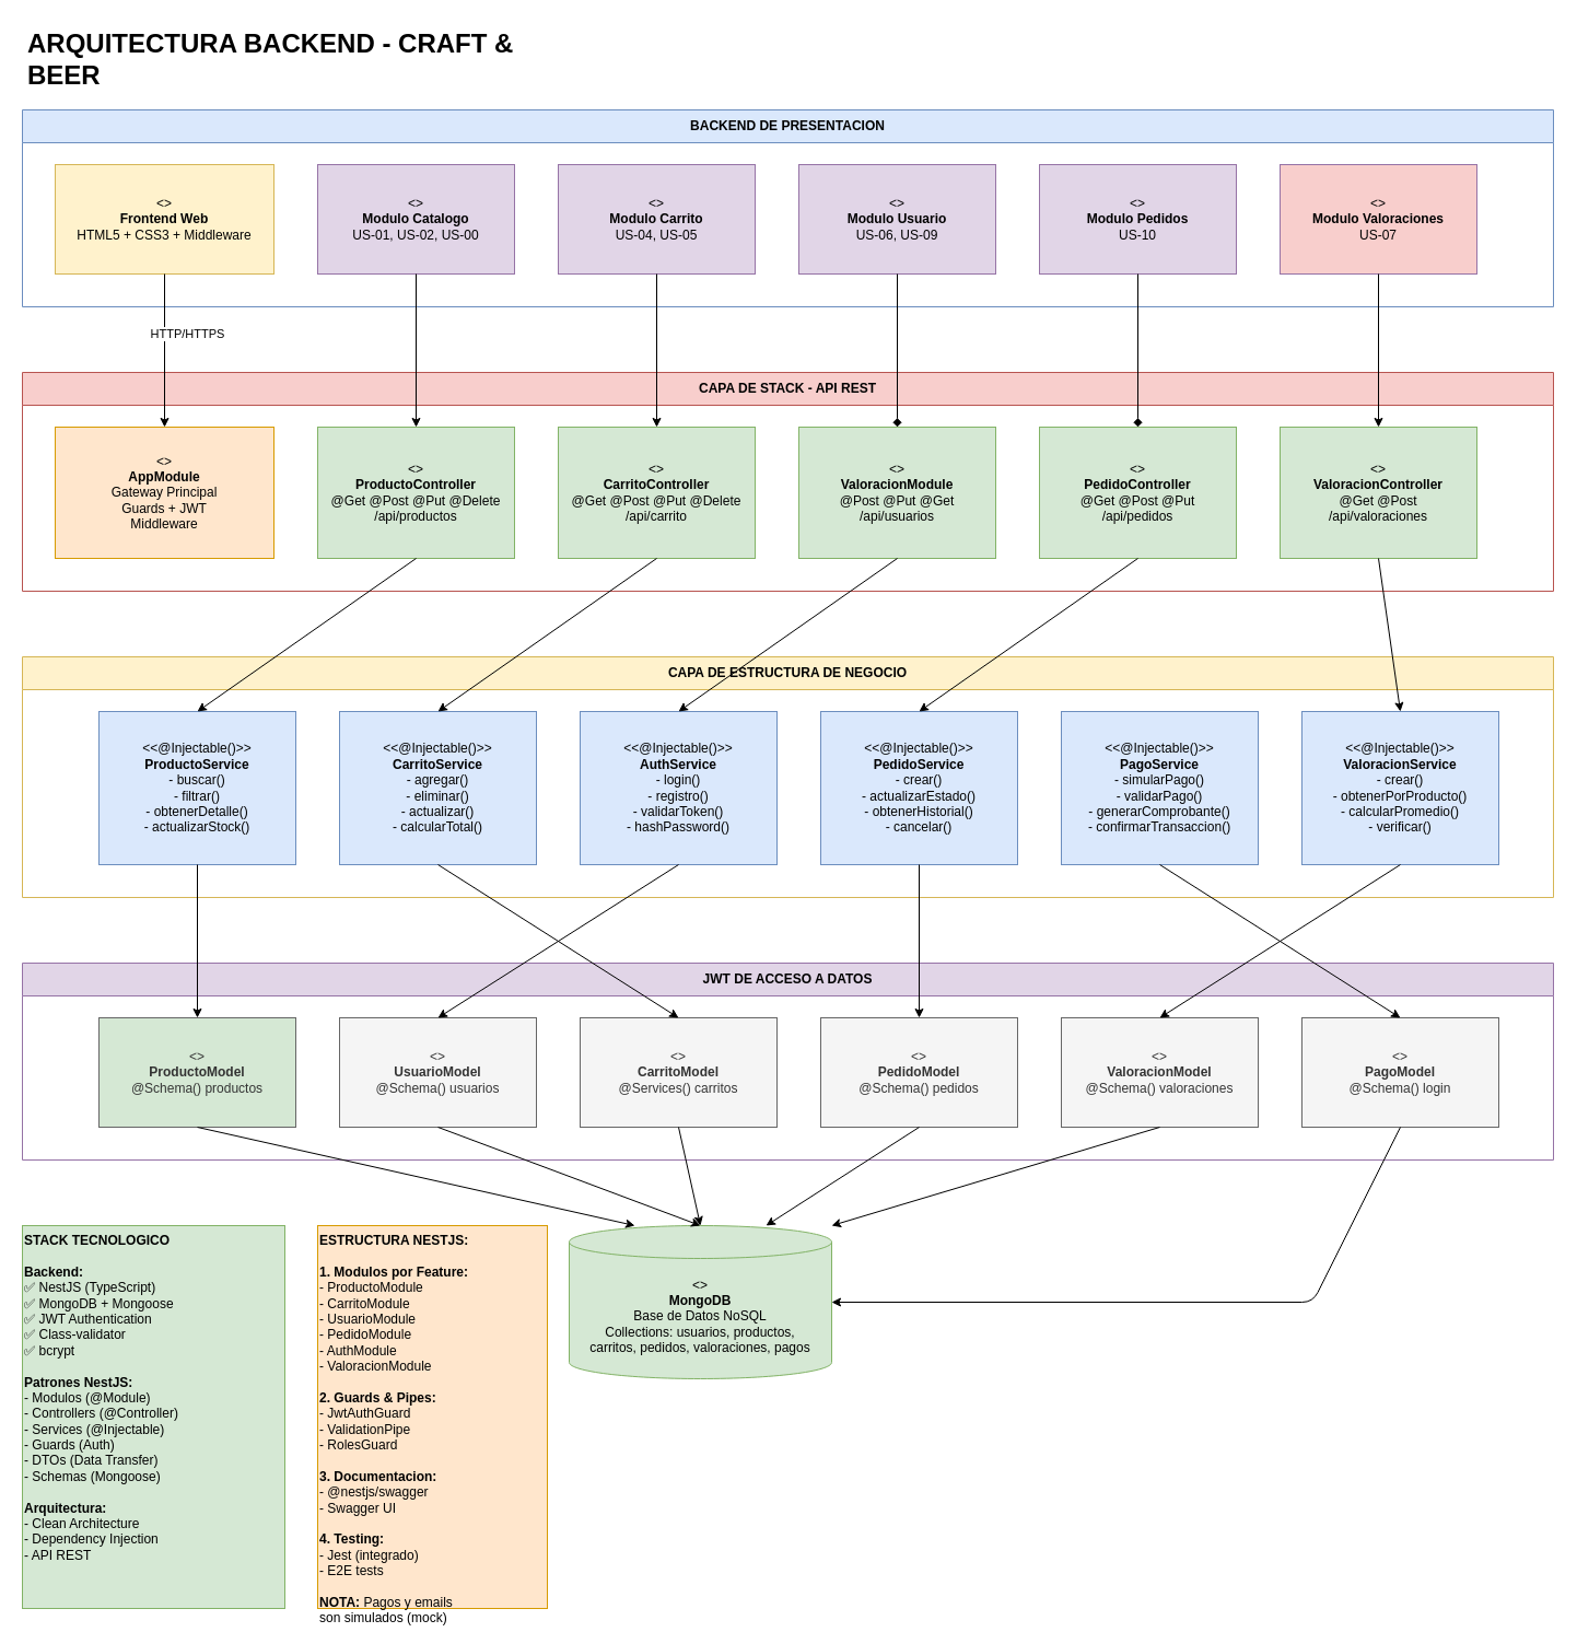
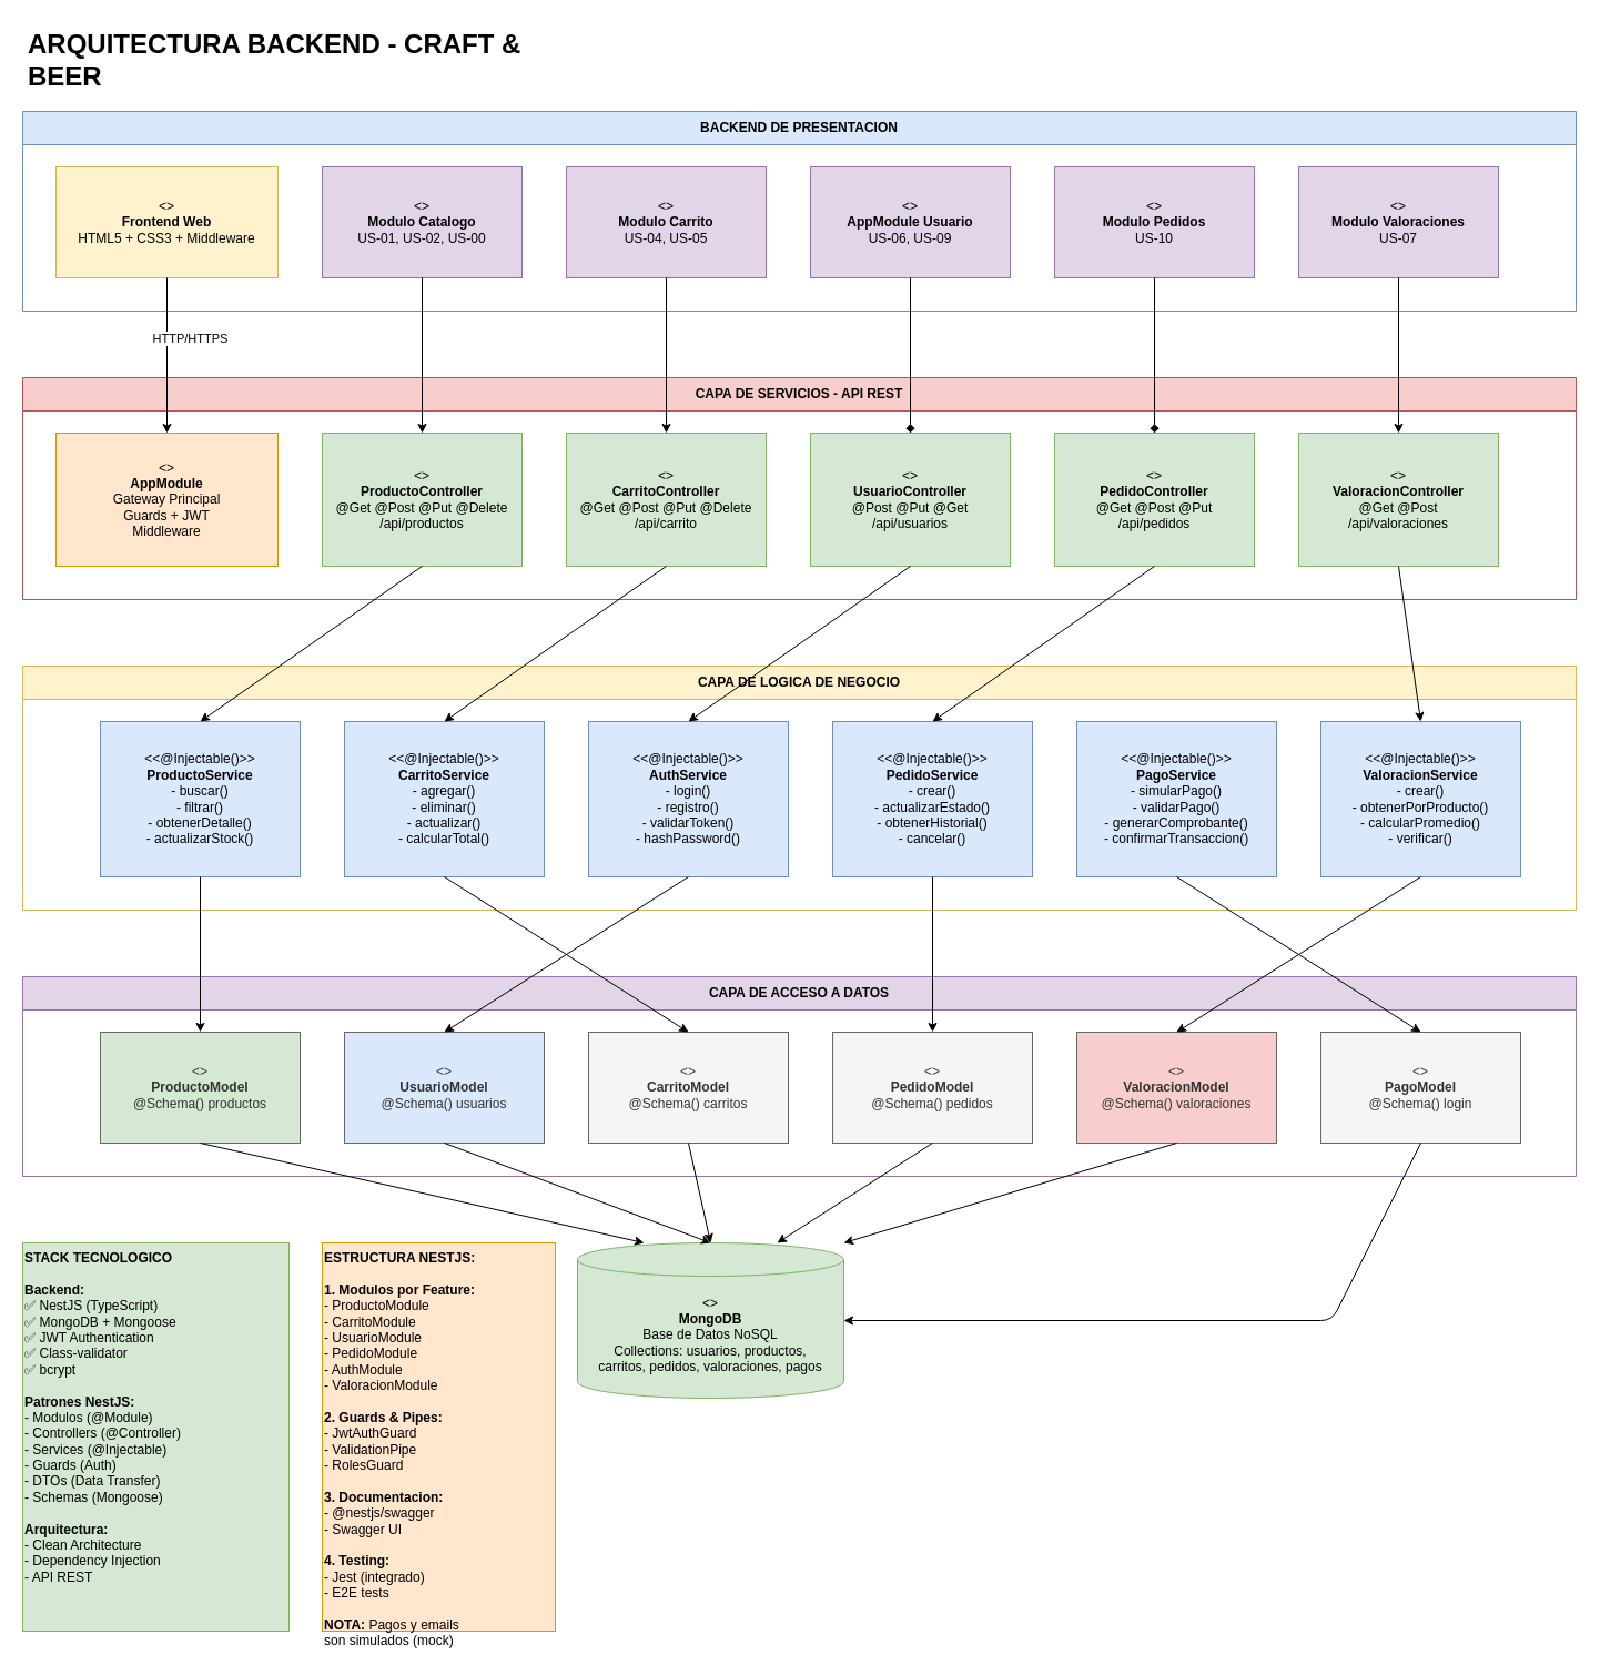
- <mxCell id="7" value="&lt;&lt;component&gt;&gt;&lt;br&gt;&lt;b&gt;Modulo Usuario&lt;/b&gt;&lt;br&gt;US-06, US-09" style="rounded=0;whiteSpace=wrap;html=1;fillColor=#e1d5e7;strokeColor=#9673a6;" vertex="1" parent="3"><mxGeometry x="710" y="50" width="180" height="100" as="geometry" /></mxCell>
+ <mxCell id="7" value="&lt;&lt;component&gt;&gt;&lt;br&gt;&lt;b&gt;AppModule Usuario&lt;/b&gt;&lt;br&gt;US-06, US-09" style="rounded=0;whiteSpace=wrap;html=1;fillColor=#e1d5e7;strokeColor=#9673a6;" vertex="1" parent="3"><mxGeometry x="710" y="50" width="180" height="100" as="geometry" /></mxCell>
- <mxCell id="9" value="&lt;&lt;component&gt;&gt;&lt;br&gt;&lt;b&gt;Modulo Valoraciones&lt;/b&gt;&lt;br&gt;US-07" style="rounded=0;whiteSpace=wrap;html=1;fillColor=#f8cecc;strokeColor=#9673a6;" vertex="1" parent="3"><mxGeometry x="1150" y="50" width="180" height="100" as="geometry" /></mxCell>
+ <mxCell id="9" value="&lt;&lt;component&gt;&gt;&lt;br&gt;&lt;b&gt;Modulo Valoraciones&lt;/b&gt;&lt;br&gt;US-07" style="rounded=0;whiteSpace=wrap;html=1;fillColor=#e1d5e7;strokeColor=#9673a6;" vertex="1" parent="3"><mxGeometry x="1150" y="50" width="180" height="100" as="geometry" /></mxCell>
- <mxCell id="10" value="&lt;b&gt;CAPA DE STACK - API REST&lt;/b&gt;" style="swimlane;fontStyle=0;childLayout=stackLayout;horizontal=1;startSize=30;horizontalStack=0;resizeParent=1;resizeParentMax=0;resizeLast=0;collapsible=1;marginBottom=0;whiteSpace=wrap;html=1;fillColor=#f8cecc;strokeColor=#b85450;" vertex="1" parent="1"><mxGeometry x="20" y="340" width="1400" height="200" as="geometry" /></mxCell>
+ <mxCell id="10" value="&lt;b&gt;CAPA DE SERVICIOS - API REST&lt;/b&gt;" style="swimlane;fontStyle=0;childLayout=stackLayout;horizontal=1;startSize=30;horizontalStack=0;resizeParent=1;resizeParentMax=0;resizeLast=0;collapsible=1;marginBottom=0;whiteSpace=wrap;html=1;fillColor=#f8cecc;strokeColor=#b85450;" vertex="1" parent="1"><mxGeometry x="20" y="340" width="1400" height="200" as="geometry" /></mxCell>
- <mxCell id="14" value="&lt;&lt;NestJS Controller&gt;&gt;&lt;br&gt;&lt;b&gt;ValoracionModule&lt;/b&gt;&lt;br&gt;@Post @Put @Get&lt;br&gt;/api/usuarios" style="rounded=0;whiteSpace=wrap;html=1;fillColor=#d5e8d4;strokeColor=#82b366;" vertex="1" parent="10"><mxGeometry x="710" y="50" width="180" height="120" as="geometry" /></mxCell>
+ <mxCell id="14" value="&lt;&lt;NestJS Controller&gt;&gt;&lt;br&gt;&lt;b&gt;UsuarioController&lt;/b&gt;&lt;br&gt;@Post @Put @Get&lt;br&gt;/api/usuarios" style="rounded=0;whiteSpace=wrap;html=1;fillColor=#d5e8d4;strokeColor=#82b366;" vertex="1" parent="10"><mxGeometry x="710" y="50" width="180" height="120" as="geometry" /></mxCell>
- <mxCell id="17" value="&lt;b&gt;CAPA DE ESTRUCTURA DE NEGOCIO&lt;/b&gt;" style="swimlane;fontStyle=0;childLayout=stackLayout;horizontal=1;startSize=30;horizontalStack=0;resizeParent=1;resizeParentMax=0;resizeLast=0;collapsible=1;marginBottom=0;whiteSpace=wrap;html=1;fillColor=#fff2cc;strokeColor=#d6b656;" vertex="1" parent="1"><mxGeometry x="20" y="600" width="1400" height="220" as="geometry" /></mxCell>
+ <mxCell id="17" value="&lt;b&gt;CAPA DE LOGICA DE NEGOCIO&lt;/b&gt;" style="swimlane;fontStyle=0;childLayout=stackLayout;horizontal=1;startSize=30;horizontalStack=0;resizeParent=1;resizeParentMax=0;resizeLast=0;collapsible=1;marginBottom=0;whiteSpace=wrap;html=1;fillColor=#fff2cc;strokeColor=#d6b656;" vertex="1" parent="1"><mxGeometry x="20" y="600" width="1400" height="220" as="geometry" /></mxCell>
- <mxCell id="24" value="&lt;b&gt;JWT DE ACCESO A DATOS&lt;/b&gt;" style="swimlane;fontStyle=0;childLayout=stackLayout;horizontal=1;startSize=30;horizontalStack=0;resizeParent=1;resizeParentMax=0;resizeLast=0;collapsible=1;marginBottom=0;whiteSpace=wrap;html=1;fillColor=#e1d5e7;strokeColor=#9673a6;" vertex="1" parent="1"><mxGeometry x="20" y="880" width="1400" height="180" as="geometry" /></mxCell>
+ <mxCell id="24" value="&lt;b&gt;CAPA DE ACCESO A DATOS&lt;/b&gt;" style="swimlane;fontStyle=0;childLayout=stackLayout;horizontal=1;startSize=30;horizontalStack=0;resizeParent=1;resizeParentMax=0;resizeLast=0;collapsible=1;marginBottom=0;whiteSpace=wrap;html=1;fillColor=#e1d5e7;strokeColor=#9673a6;" vertex="1" parent="1"><mxGeometry x="20" y="880" width="1400" height="180" as="geometry" /></mxCell>
- <mxCell id="26" value="&lt;&lt;Mongoose Schema&gt;&gt;&lt;br&gt;&lt;b&gt;UsuarioModel&lt;/b&gt;&lt;br&gt;@Schema() usuarios" style="rounded=0;whiteSpace=wrap;html=1;fillColor=#f5f5f5;strokeColor=#666666;fontColor=#333333;" vertex="1" parent="24"><mxGeometry x="290" y="50" width="180" height="100" as="geometry" /></mxCell>
+ <mxCell id="26" value="&lt;&lt;Mongoose Schema&gt;&gt;&lt;br&gt;&lt;b&gt;UsuarioModel&lt;/b&gt;&lt;br&gt;@Schema() usuarios" style="rounded=0;whiteSpace=wrap;html=1;fillColor=#dae8fc;strokeColor=#666666;fontColor=#333333;" vertex="1" parent="24"><mxGeometry x="290" y="50" width="180" height="100" as="geometry" /></mxCell>
- <mxCell id="27" value="&lt;&lt;Mongoose Schema&gt;&gt;&lt;br&gt;&lt;b&gt;CarritoModel&lt;/b&gt;&lt;br&gt;@Services() carritos" style="rounded=0;whiteSpace=wrap;html=1;fillColor=#f5f5f5;strokeColor=#666666;fontColor=#333333;" vertex="1" parent="24"><mxGeometry x="510" y="50" width="180" height="100" as="geometry" /></mxCell>
+ <mxCell id="27" value="&lt;&lt;Mongoose Schema&gt;&gt;&lt;br&gt;&lt;b&gt;CarritoModel&lt;/b&gt;&lt;br&gt;@Schema() carritos" style="rounded=0;whiteSpace=wrap;html=1;fillColor=#f5f5f5;strokeColor=#666666;fontColor=#333333;" vertex="1" parent="24"><mxGeometry x="510" y="50" width="180" height="100" as="geometry" /></mxCell>
- <mxCell id="29" value="&lt;&lt;Mongoose Schema&gt;&gt;&lt;br&gt;&lt;b&gt;ValoracionModel&lt;/b&gt;&lt;br&gt;@Schema() valoraciones" style="rounded=0;whiteSpace=wrap;html=1;fillColor=#f5f5f5;strokeColor=#666666;fontColor=#333333;" vertex="1" parent="24"><mxGeometry x="950" y="50" width="180" height="100" as="geometry" /></mxCell>
+ <mxCell id="29" value="&lt;&lt;Mongoose Schema&gt;&gt;&lt;br&gt;&lt;b&gt;ValoracionModel&lt;/b&gt;&lt;br&gt;@Schema() valoraciones" style="rounded=0;whiteSpace=wrap;html=1;fillColor=#f8cecc;strokeColor=#666666;fontColor=#333333;" vertex="1" parent="24"><mxGeometry x="950" y="50" width="180" height="100" as="geometry" /></mxCell>
